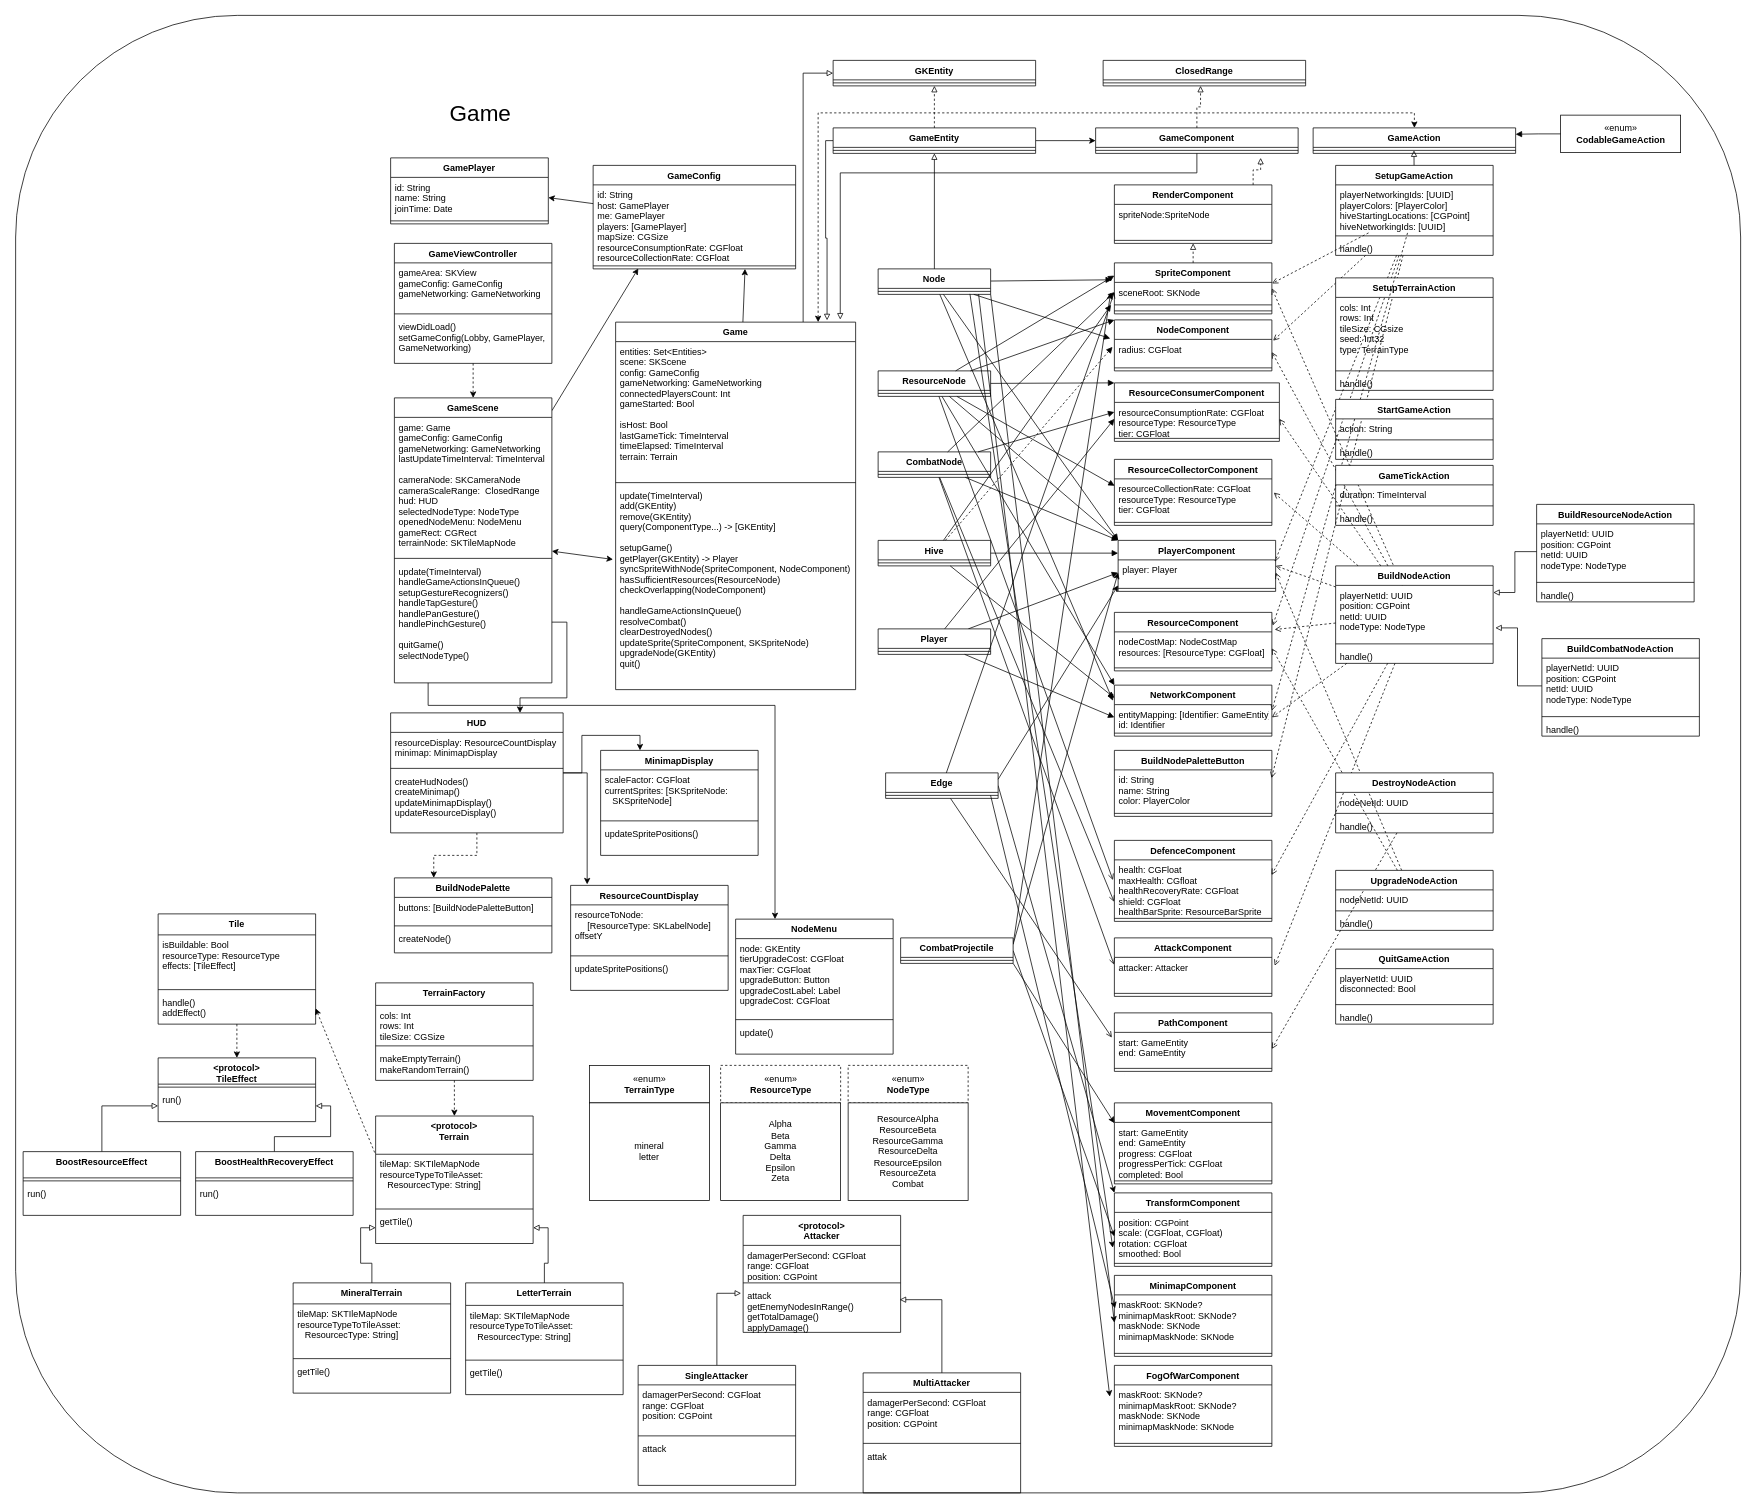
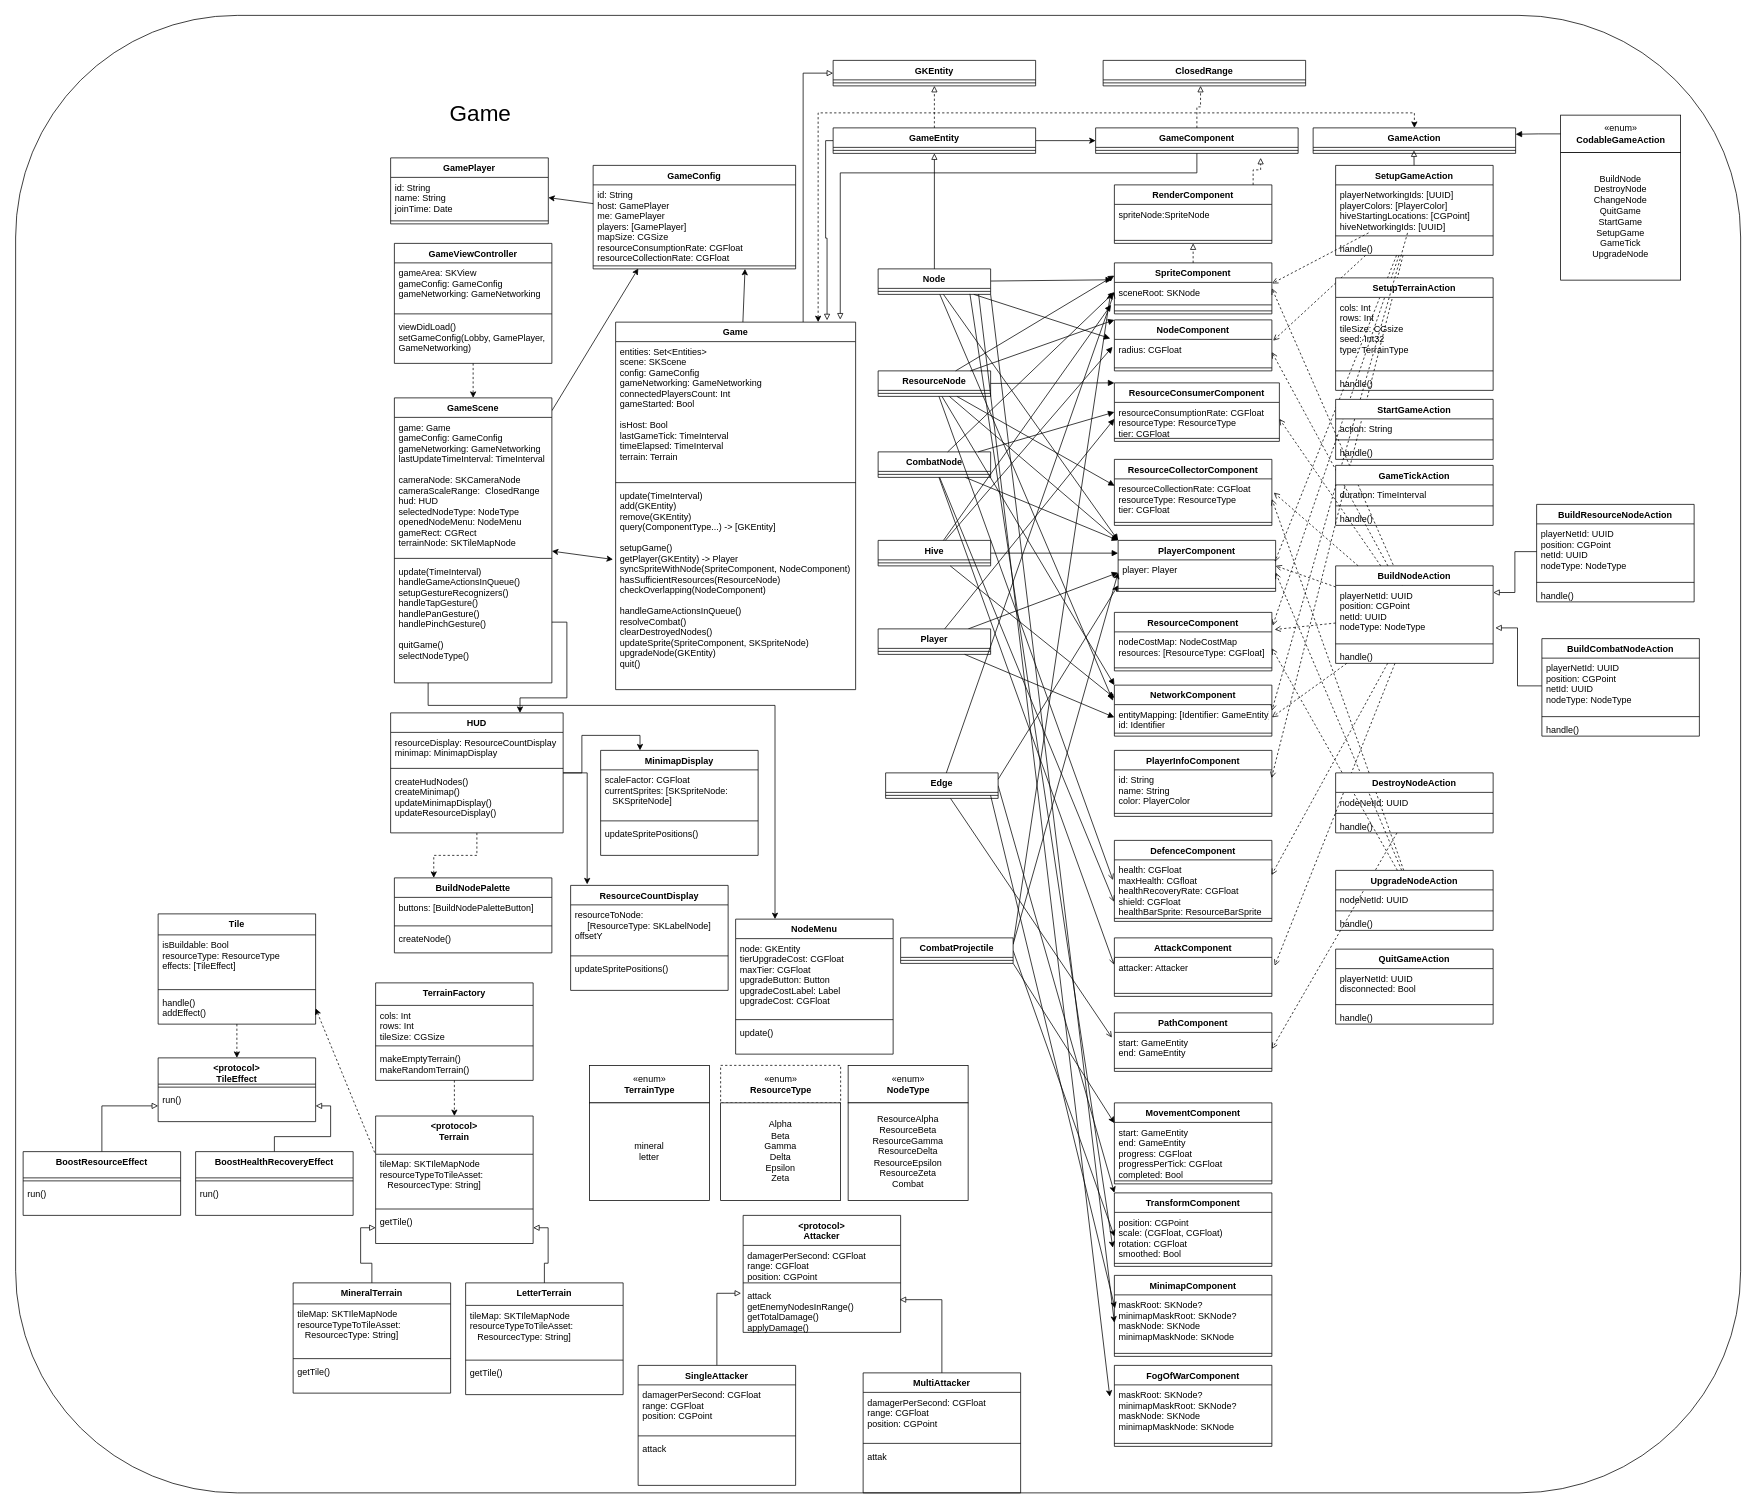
+ <mxCell id="107" value="BuildNode&lt;br&gt;DestroyNode&lt;br&gt;ChangeNode&lt;br&gt;QuitGame&lt;br&gt;StartGame&lt;br&gt;SetupGame&lt;br&gt;GameTick&lt;br&gt;UpgradeNode" style="rounded=0;whiteSpace=wrap;html=1;" parent="105" vertex="1"><mxGeometry y="50" width="160" height="170" as="geometry" /></mxCell>
- <mxCell id="55" style="edgeStyle=none;rounded=0;orthogonalLoop=1;jettySize=auto;html=1;entryX=-0.012;entryY=0.294;entryDx=0;entryDy=0;endArrow=block;endFill=1;entryPerimeter=0;dashed=1;" parent="1" source="22" target="170" edge="1"><mxGeometry relative="1" as="geometry" /></mxCell>
+ <mxCell id="55" style="edgeStyle=none;rounded=0;orthogonalLoop=1;jettySize=auto;html=1;entryX=-0.012;entryY=0.294;entryDx=0;entryDy=0;endArrow=block;endFill=1;entryPerimeter=0;" parent="1" source="22" target="170" edge="1"><mxGeometry relative="1" as="geometry" /></mxCell>
+ <mxCell id="19" style="edgeStyle=none;rounded=0;orthogonalLoop=1;jettySize=auto;html=1;entryX=1;entryY=0.5;entryDx=0;entryDy=0;dashed=1;endArrow=open;endFill=0;" parent="1" source="145" target="164" edge="1"><mxGeometry relative="1" as="geometry" /></mxCell>
- <mxCell id="187" value="BuildNodePaletteButton" style="swimlane;fontStyle=1;align=center;verticalAlign=top;childLayout=stackLayout;horizontal=1;startSize=26;horizontalStack=0;resizeParent=1;resizeParentMax=0;resizeLast=0;collapsible=1;marginBottom=0;" parent="1" vertex="1"><mxGeometry x="1485" y="1000" width="210" height="88" as="geometry" /></mxCell>
+ <mxCell id="187" value="PlayerInfoComponent" style="swimlane;fontStyle=1;align=center;verticalAlign=top;childLayout=stackLayout;horizontal=1;startSize=26;horizontalStack=0;resizeParent=1;resizeParentMax=0;resizeLast=0;collapsible=1;marginBottom=0;" parent="1" vertex="1"><mxGeometry x="1485" y="1000" width="210" height="88" as="geometry" /></mxCell>
- <mxCell id="212" value="«enum»&lt;br&gt;&lt;b&gt;NodeType&lt;/b&gt;" style="html=1;dashed=1;" parent="211" vertex="1"><mxGeometry width="160" height="50" as="geometry" /></mxCell>
+ <mxCell id="212" value="«enum»&lt;br&gt;&lt;b&gt;NodeType&lt;/b&gt;" style="html=1;" parent="211" vertex="1"><mxGeometry width="160" height="50" as="geometry" /></mxCell>
